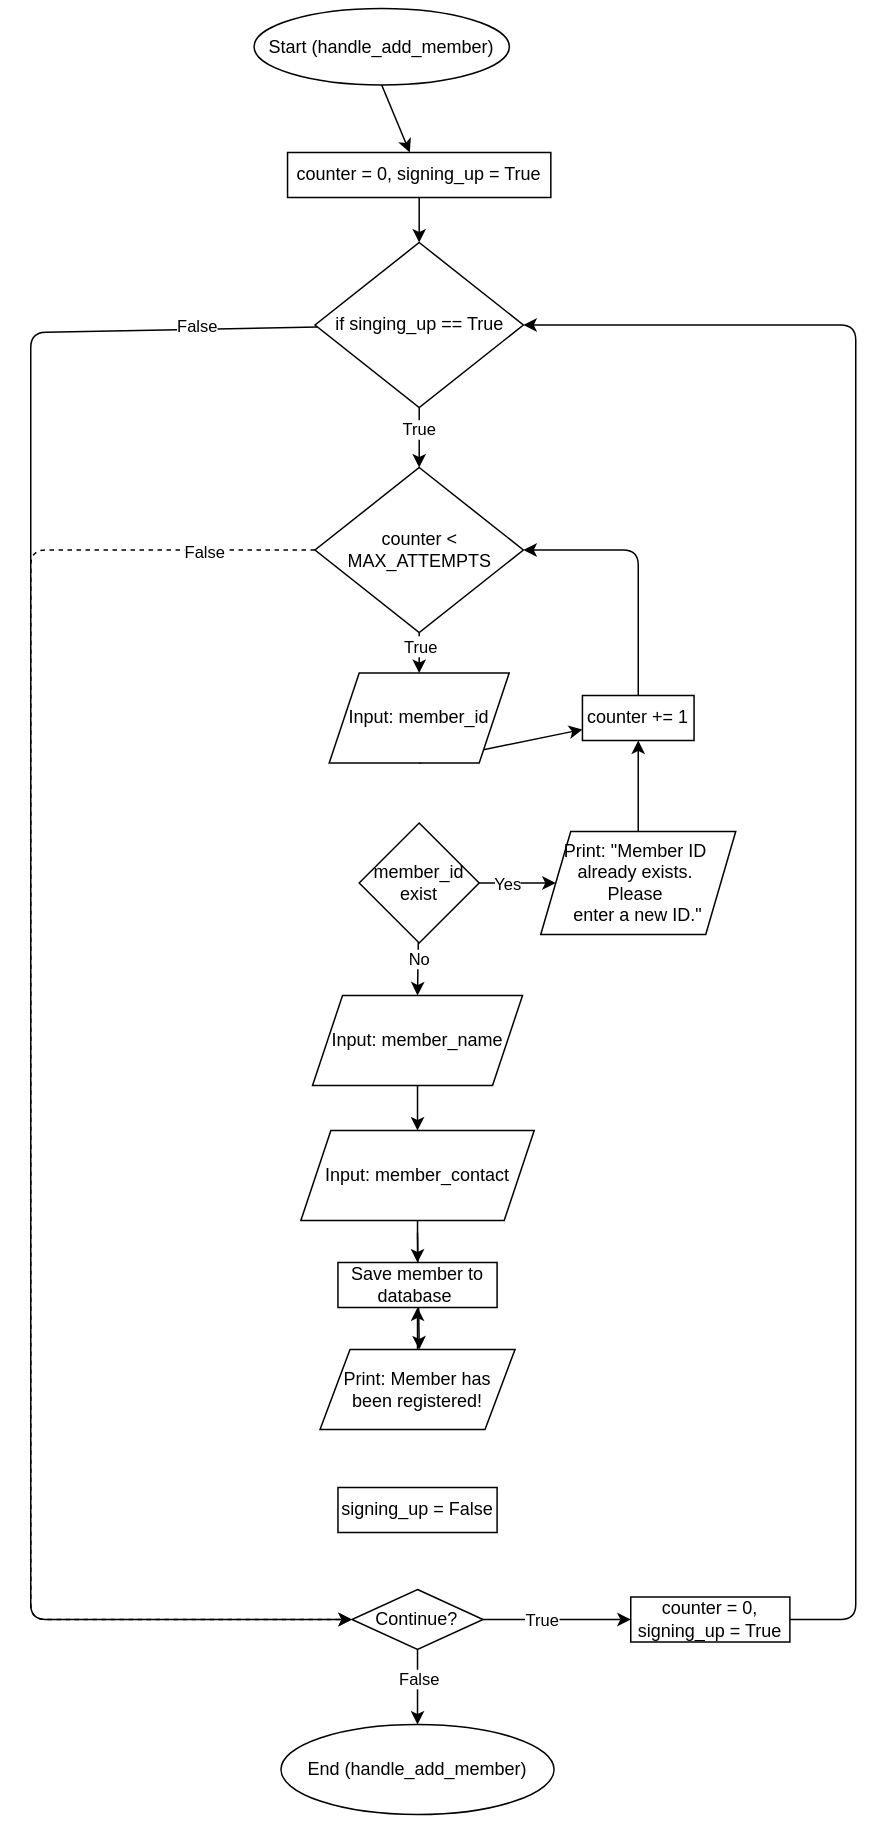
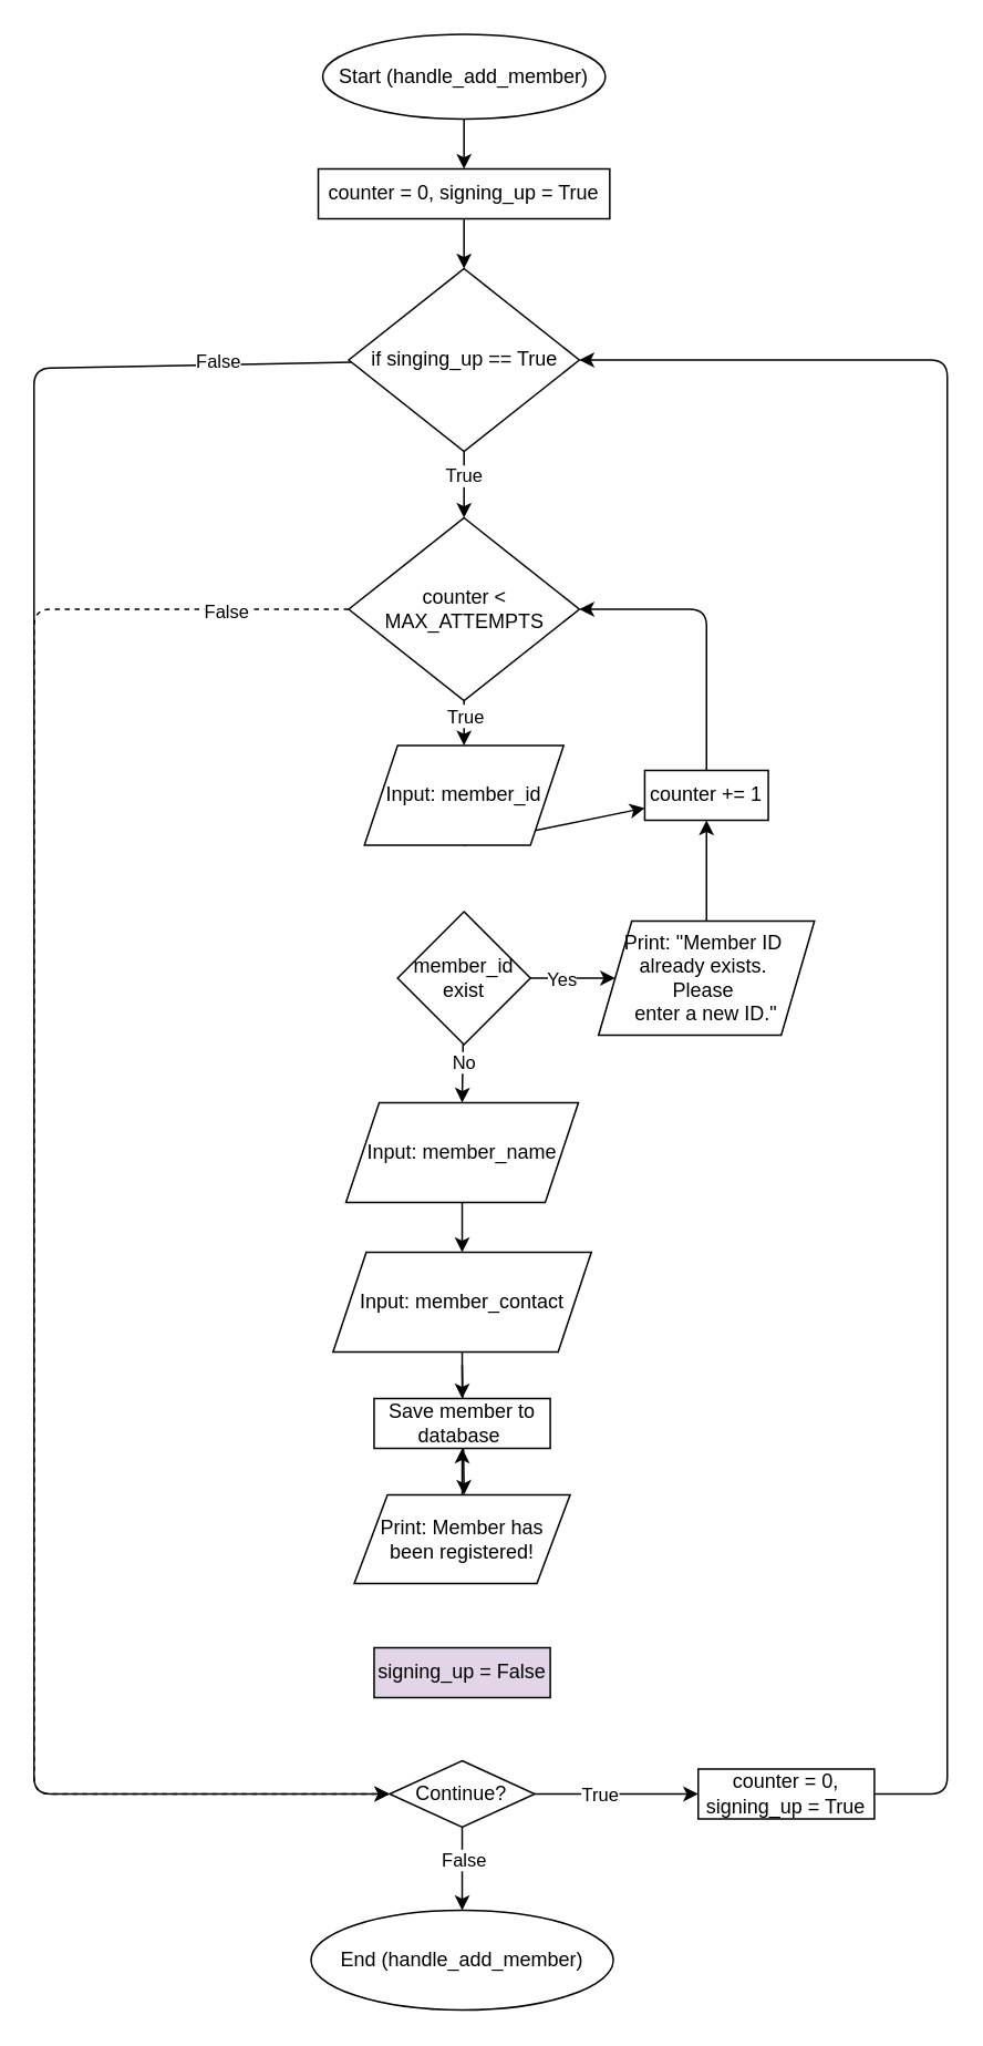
- <mxCell id="3" value="Start (handle_add_member&lt;span style=&quot;background-color: transparent;&quot;&gt;)&lt;/span&gt;" style="ellipse;whiteSpace=wrap;html=1;" parent="1" vertex="1"><mxGeometry x="168.86" y="5" width="170.21" height="51" as="geometry" /></mxCell>
+ <mxCell id="3" value="Start (handle_add_member&lt;span style=&quot;background-color: transparent;&quot;&gt;)&lt;/span&gt;" style="ellipse;whiteSpace=wrap;html=1;" parent="1" vertex="1"><mxGeometry x="193.86" y="20" width="170.21" height="51" as="geometry" /></mxCell>
- <mxCell id="27" value="signing_up = False" style="whiteSpace=wrap;html=1;" parent="1" vertex="1"><mxGeometry x="224.81" y="991" width="106.09" height="30" as="geometry" /></mxCell>
+ <mxCell id="27" value="signing_up = False" style="whiteSpace=wrap;html=1;fillColor=#e1d5e7;" parent="1" vertex="1"><mxGeometry x="224.81" y="991" width="106.09" height="30" as="geometry" /></mxCell>
